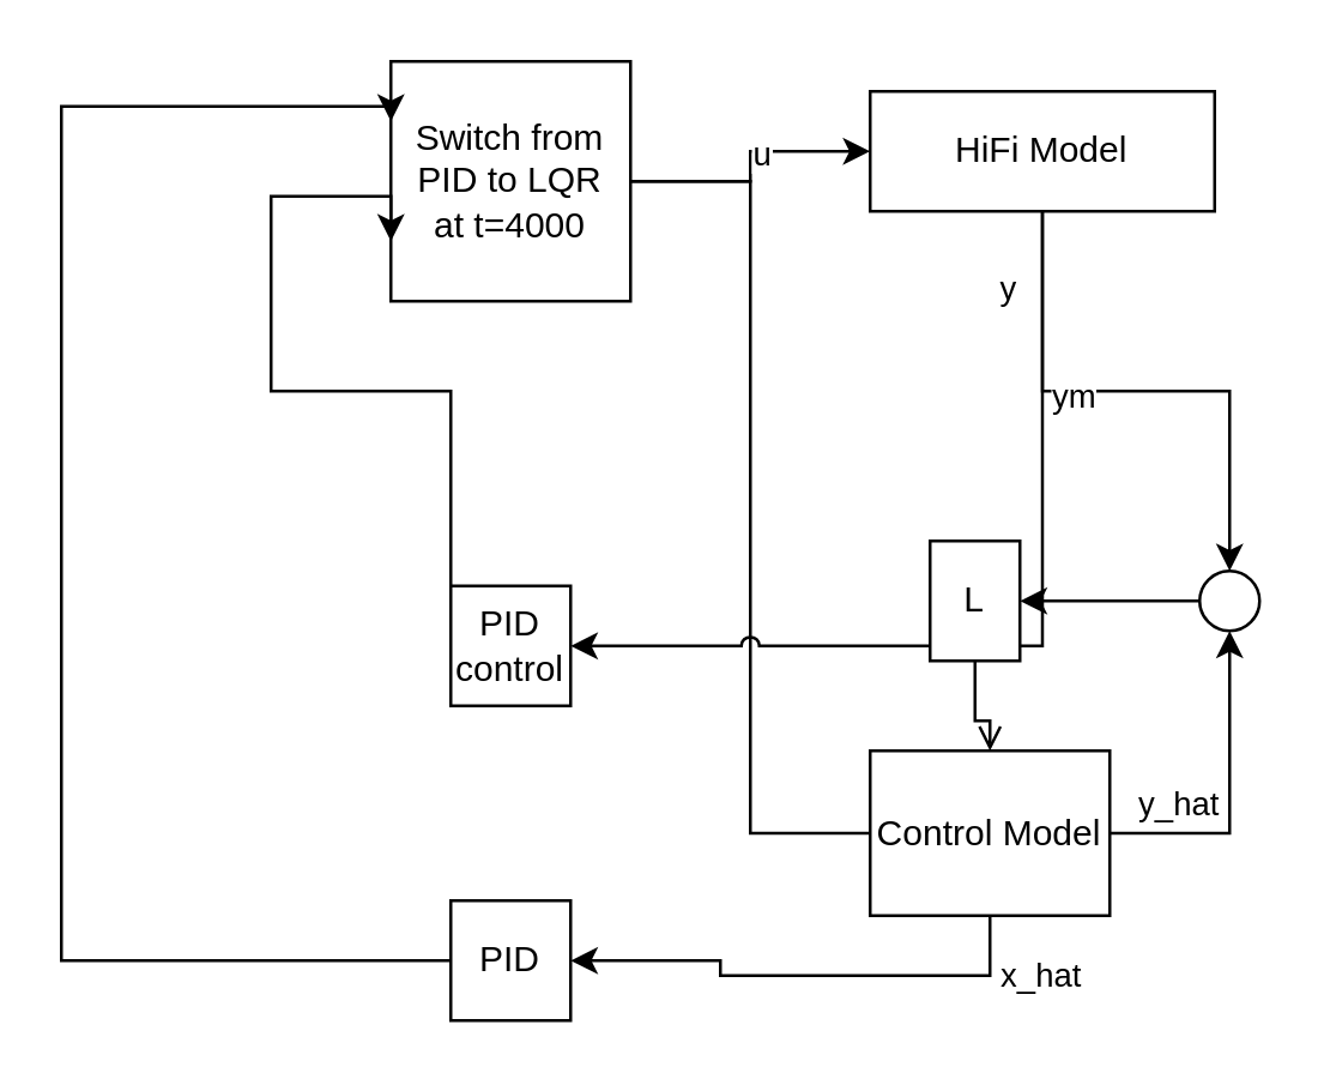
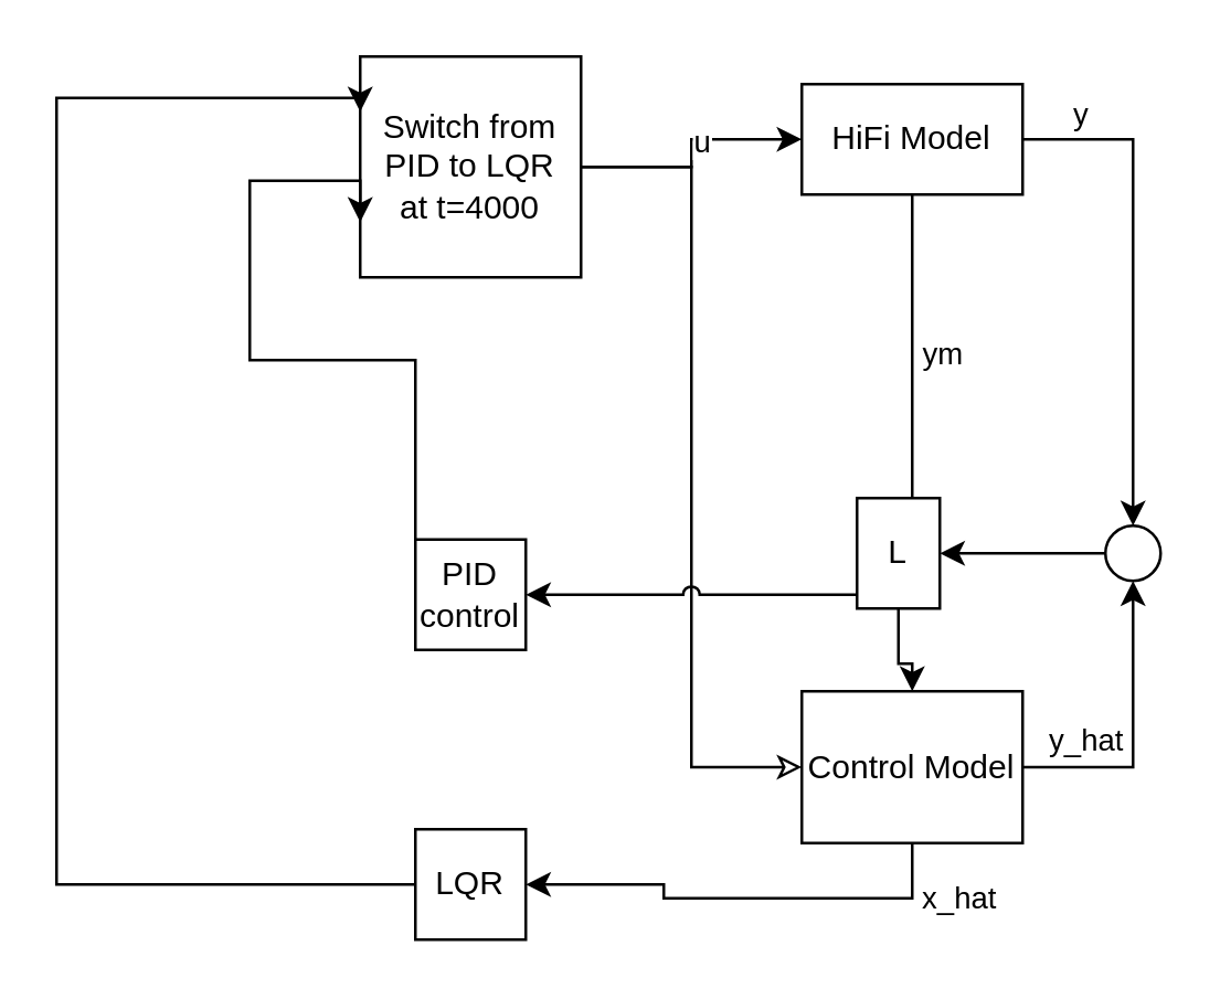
- <mxCell id="8" value="HiFi Model" style="rounded=0;whiteSpace=wrap;html=1;" vertex="1" parent="1"><mxGeometry x="290" y="30" width="115" height="40" as="geometry" /></mxCell>
+ <mxCell id="8" value="HiFi Model" style="rounded=0;whiteSpace=wrap;html=1;" vertex="1" parent="1"><mxGeometry x="290" y="30" width="80" height="40" as="geometry" /></mxCell>
- <mxCell id="16" style="edgeStyle=orthogonalEdgeStyle;rounded=0;orthogonalLoop=1;jettySize=auto;html=1;entryX=0.5;entryY=0;entryDx=0;entryDy=0;endArrow=open;" edge="1" parent="1" source="17" target="13"><mxGeometry relative="1" as="geometry" /></mxCell>
+ <mxCell id="16" style="edgeStyle=orthogonalEdgeStyle;rounded=0;orthogonalLoop=1;jettySize=auto;html=1;entryX=0.5;entryY=0;entryDx=0;entryDy=0;" edge="1" parent="1" source="17" target="13"><mxGeometry relative="1" as="geometry" /></mxCell>
- <mxCell id="2" style="edgeStyle=orthogonalEdgeStyle;rounded=0;jumpStyle=arc;orthogonalLoop=1;jettySize=auto;html=1;entryX=0;entryY=0.5;entryDx=0;entryDy=0;startArrow=none;startFill=0;endArrow=none;endFill=0;" edge="1" parent="1" source="3" target="13"><mxGeometry relative="1" as="geometry" /></mxCell>
+ <mxCell id="2" style="edgeStyle=orthogonalEdgeStyle;rounded=0;jumpStyle=arc;orthogonalLoop=1;jettySize=auto;html=1;entryX=0;entryY=0.5;entryDx=0;entryDy=0;startArrow=none;startFill=0;endArrow=classic;endFill=0;" edge="1" parent="1" source="3" target="13"><mxGeometry relative="1" as="geometry" /></mxCell>
- <mxCell id="15" value="PID" style="rounded=0;whiteSpace=wrap;html=1;" vertex="1" parent="1"><mxGeometry x="150" y="300" width="40" height="40" as="geometry" /></mxCell>
+ <mxCell id="15" value="LQR" style="rounded=0;whiteSpace=wrap;html=1;" vertex="1" parent="1"><mxGeometry x="150" y="300" width="40" height="40" as="geometry" /></mxCell>
